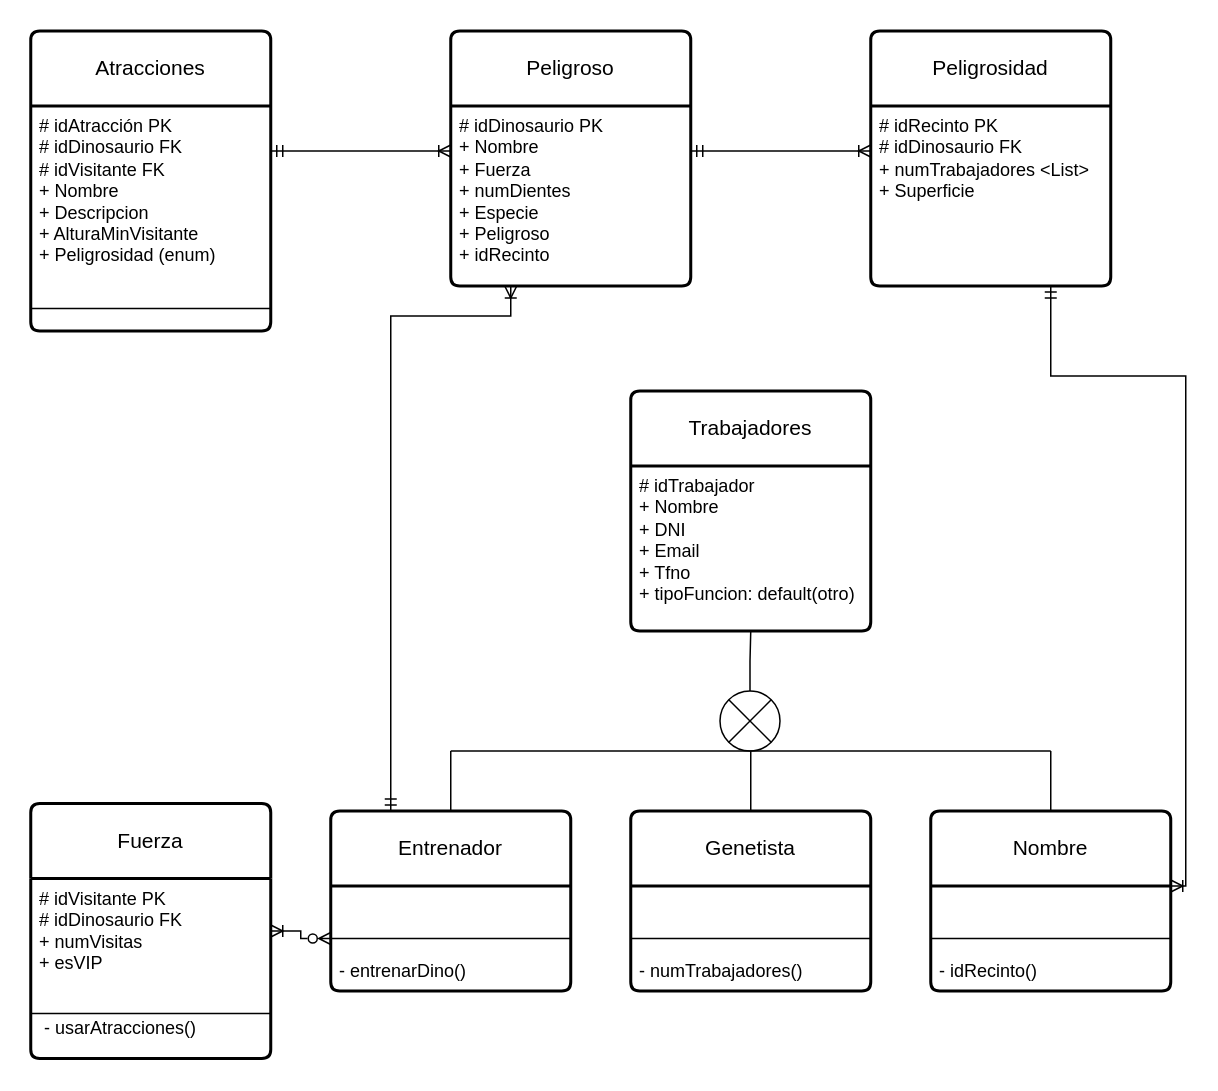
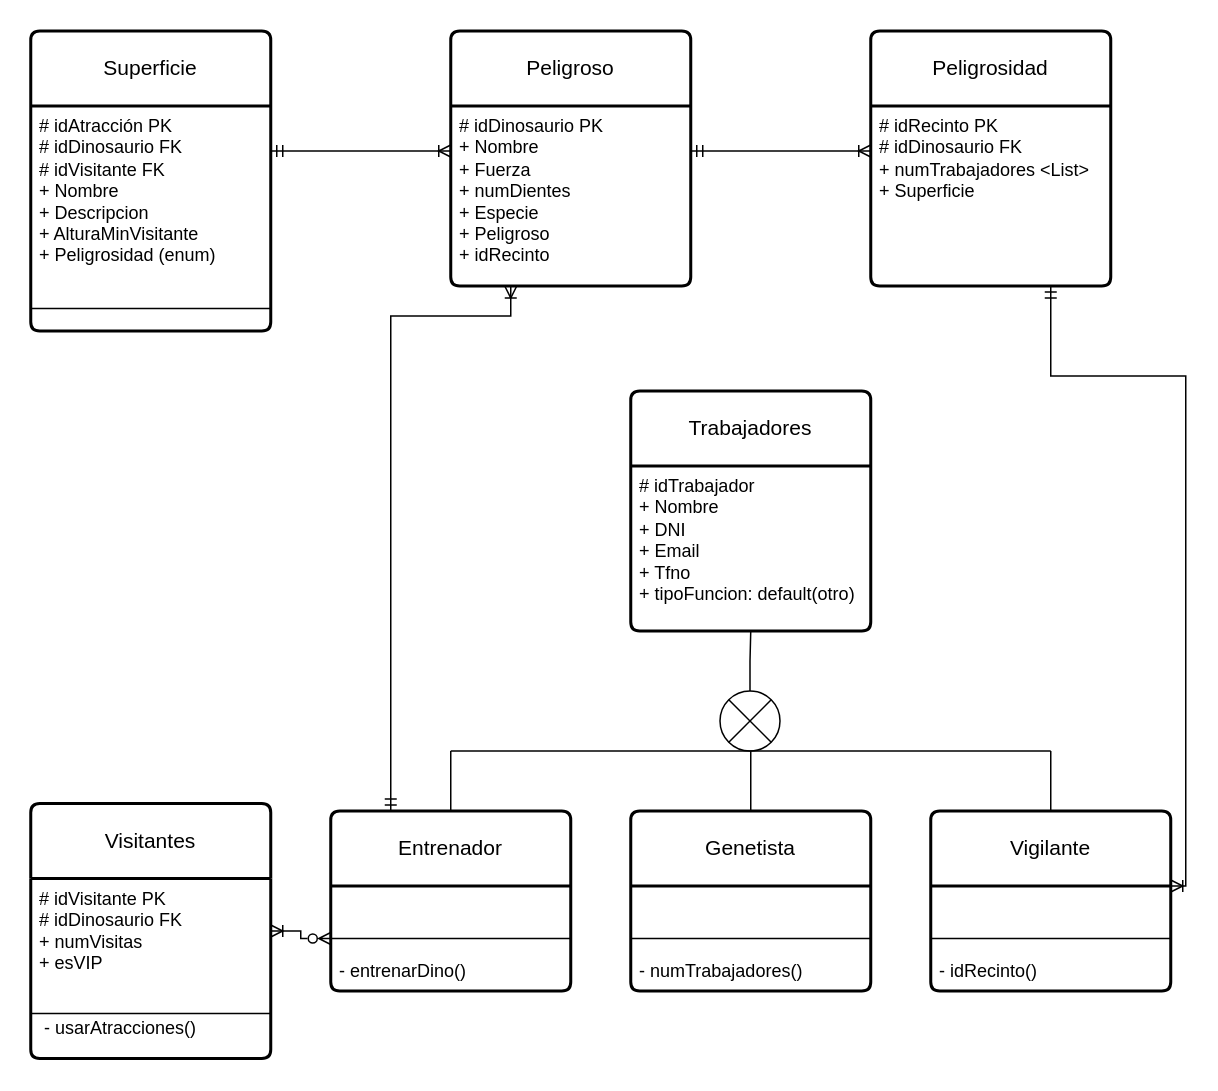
- <mxCell id="34" value="Atracciones" style="swimlane;childLayout=stackLayout;horizontal=1;startSize=50;horizontalStack=0;rounded=1;fontSize=14;fontStyle=0;strokeWidth=2;resizeParent=0;resizeLast=1;shadow=0;dashed=0;align=center;arcSize=4;whiteSpace=wrap;html=1;" parent="1" vertex="1"><mxGeometry x="20" y="20" width="160" height="200" as="geometry" /></mxCell>
+ <mxCell id="34" value="Superficie" style="swimlane;childLayout=stackLayout;horizontal=1;startSize=50;horizontalStack=0;rounded=1;fontSize=14;fontStyle=0;strokeWidth=2;resizeParent=0;resizeLast=1;shadow=0;dashed=0;align=center;arcSize=4;whiteSpace=wrap;html=1;" parent="1" vertex="1"><mxGeometry x="20" y="20" width="160" height="200" as="geometry" /></mxCell>
- <mxCell id="8" value="Fuerza" style="swimlane;childLayout=stackLayout;horizontal=1;startSize=50;horizontalStack=0;rounded=1;fontSize=14;fontStyle=0;strokeWidth=2;resizeParent=0;resizeLast=1;shadow=0;dashed=0;align=center;arcSize=4;whiteSpace=wrap;html=1;" parent="1" vertex="1"><mxGeometry x="20" y="535" width="160" height="170" as="geometry" /></mxCell>
+ <mxCell id="8" value="Visitantes" style="swimlane;childLayout=stackLayout;horizontal=1;startSize=50;horizontalStack=0;rounded=1;fontSize=14;fontStyle=0;strokeWidth=2;resizeParent=0;resizeLast=1;shadow=0;dashed=0;align=center;arcSize=4;whiteSpace=wrap;html=1;" parent="1" vertex="1"><mxGeometry x="20" y="535" width="160" height="170" as="geometry" /></mxCell>
- <mxCell id="30" value="Nombre" style="swimlane;childLayout=stackLayout;horizontal=1;startSize=50;horizontalStack=0;rounded=1;fontSize=14;fontStyle=0;strokeWidth=2;resizeParent=0;resizeLast=1;shadow=0;dashed=0;align=center;arcSize=4;whiteSpace=wrap;html=1;" parent="1" vertex="1"><mxGeometry x="620" y="540" width="160" height="120" as="geometry" /></mxCell>
+ <mxCell id="30" value="Vigilante" style="swimlane;childLayout=stackLayout;horizontal=1;startSize=50;horizontalStack=0;rounded=1;fontSize=14;fontStyle=0;strokeWidth=2;resizeParent=0;resizeLast=1;shadow=0;dashed=0;align=center;arcSize=4;whiteSpace=wrap;html=1;" parent="1" vertex="1"><mxGeometry x="620" y="540" width="160" height="120" as="geometry" /></mxCell>
